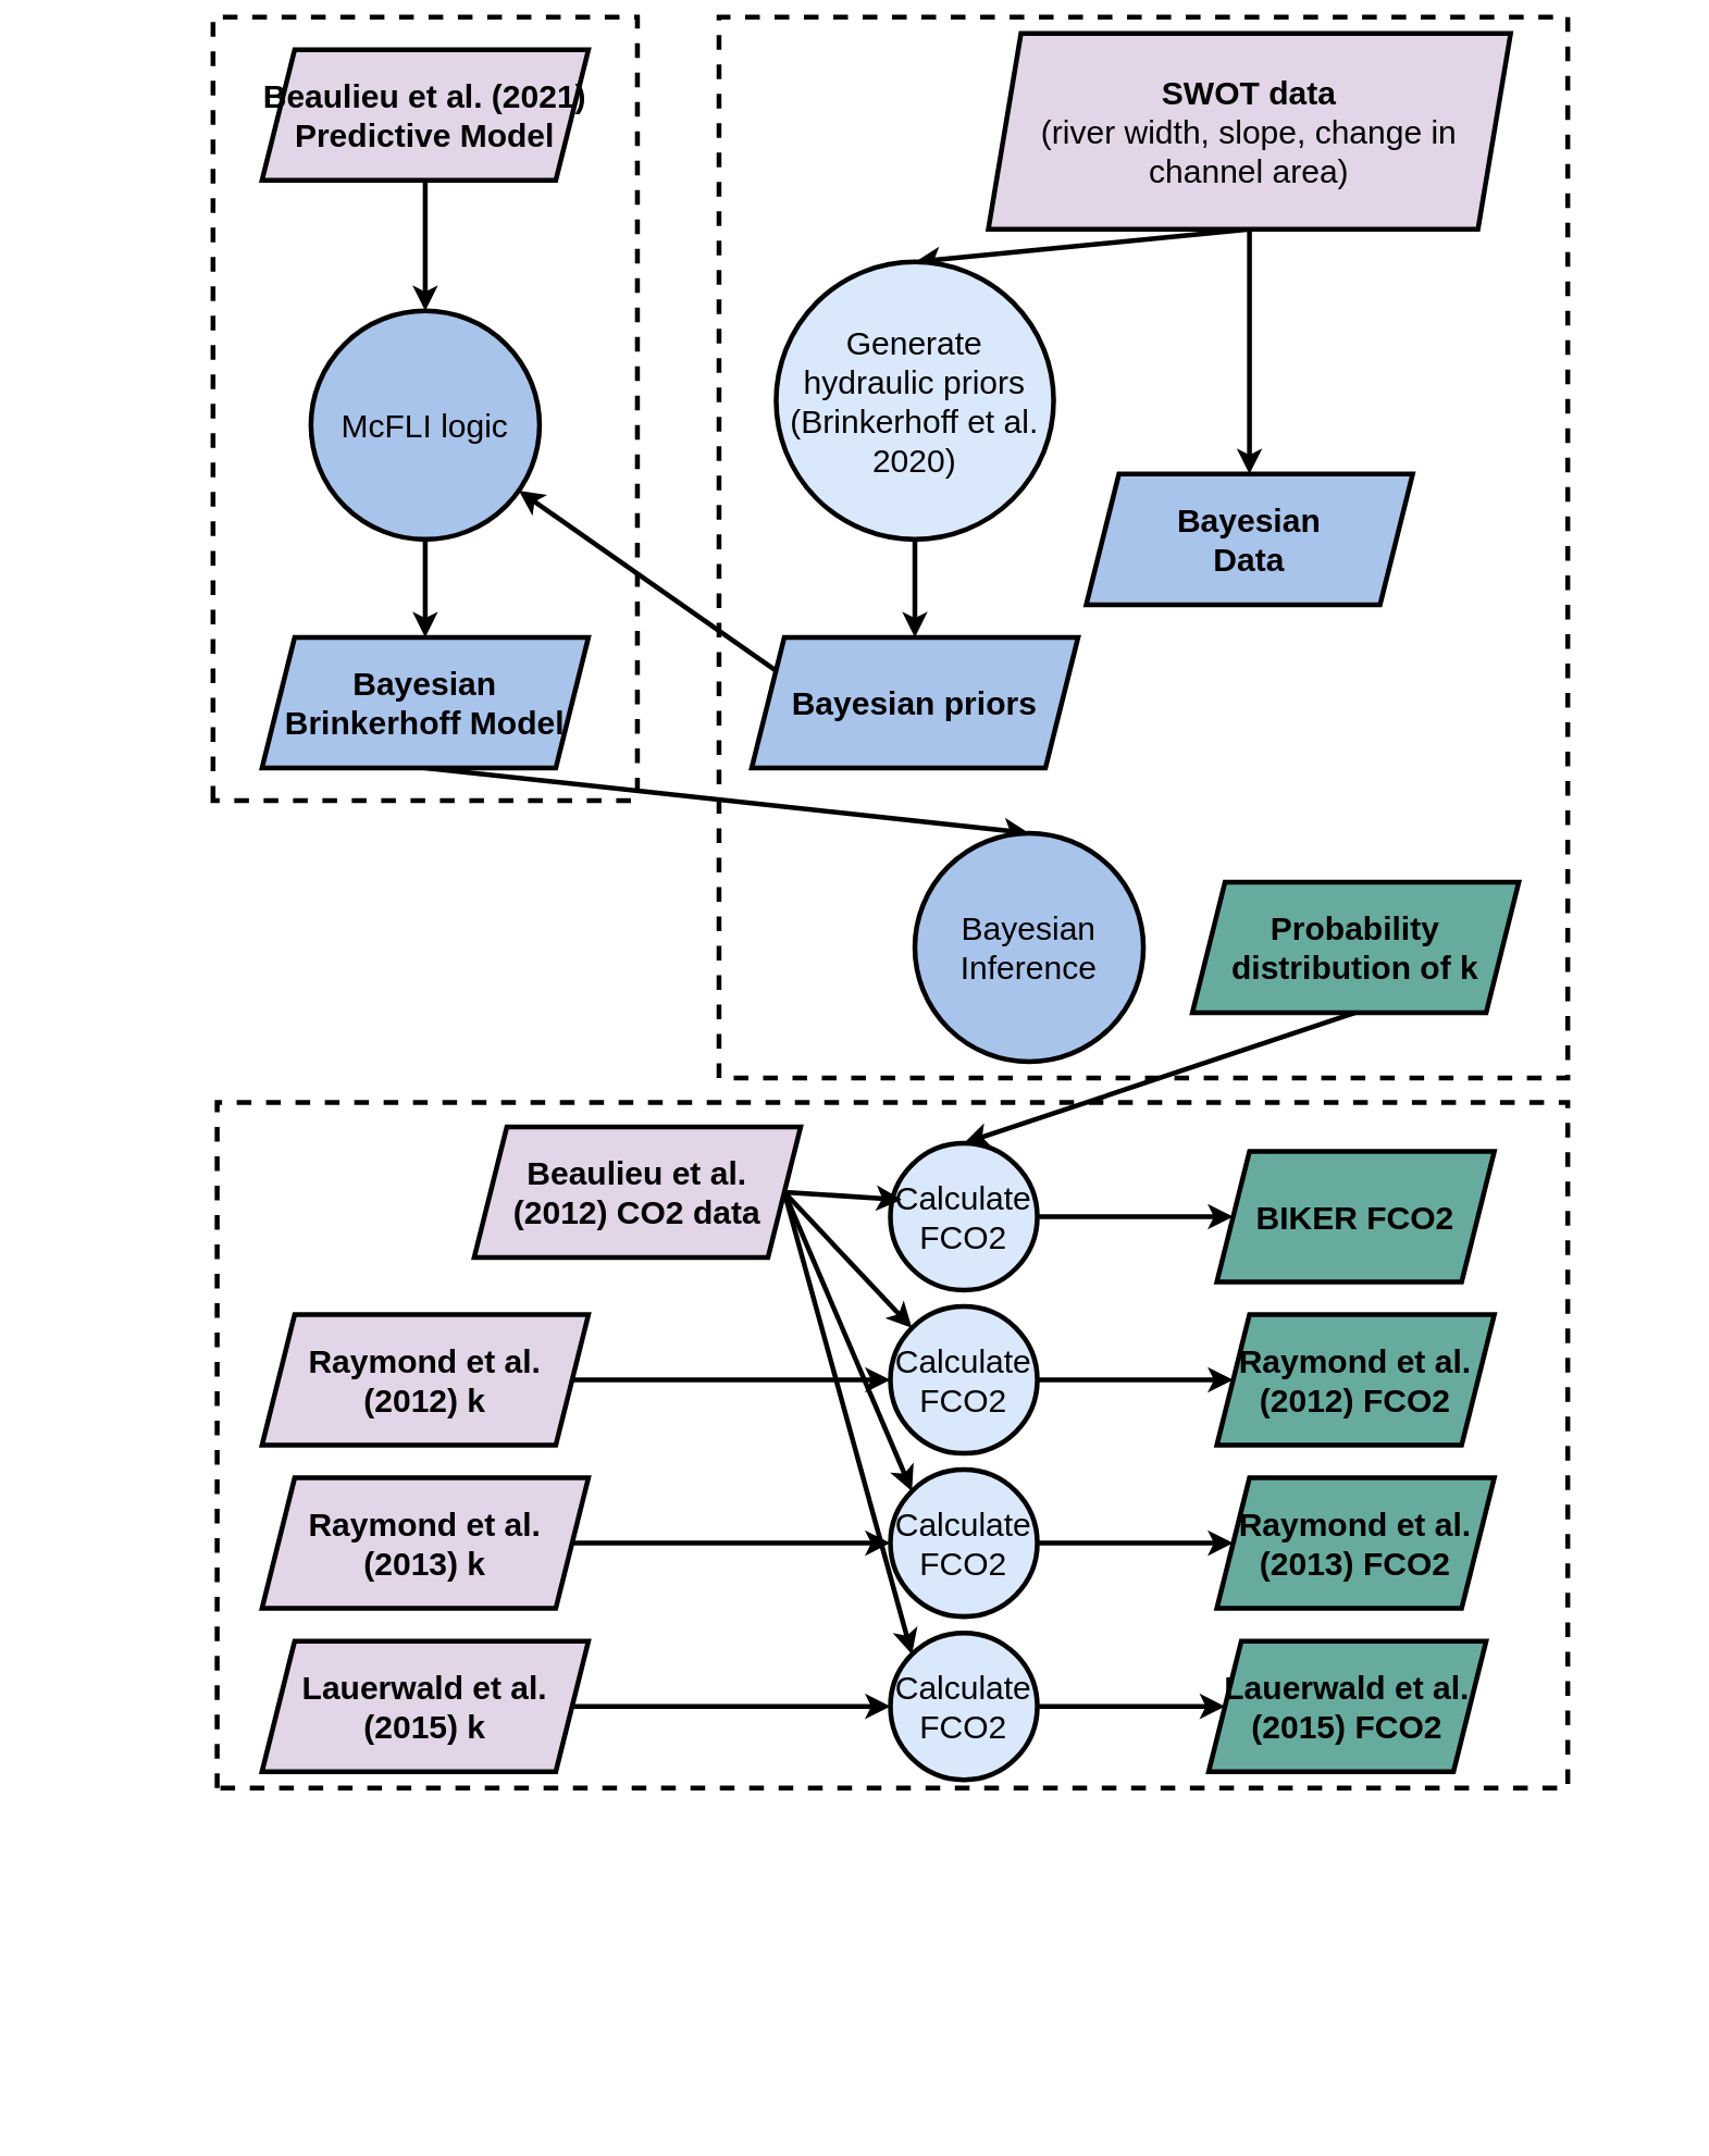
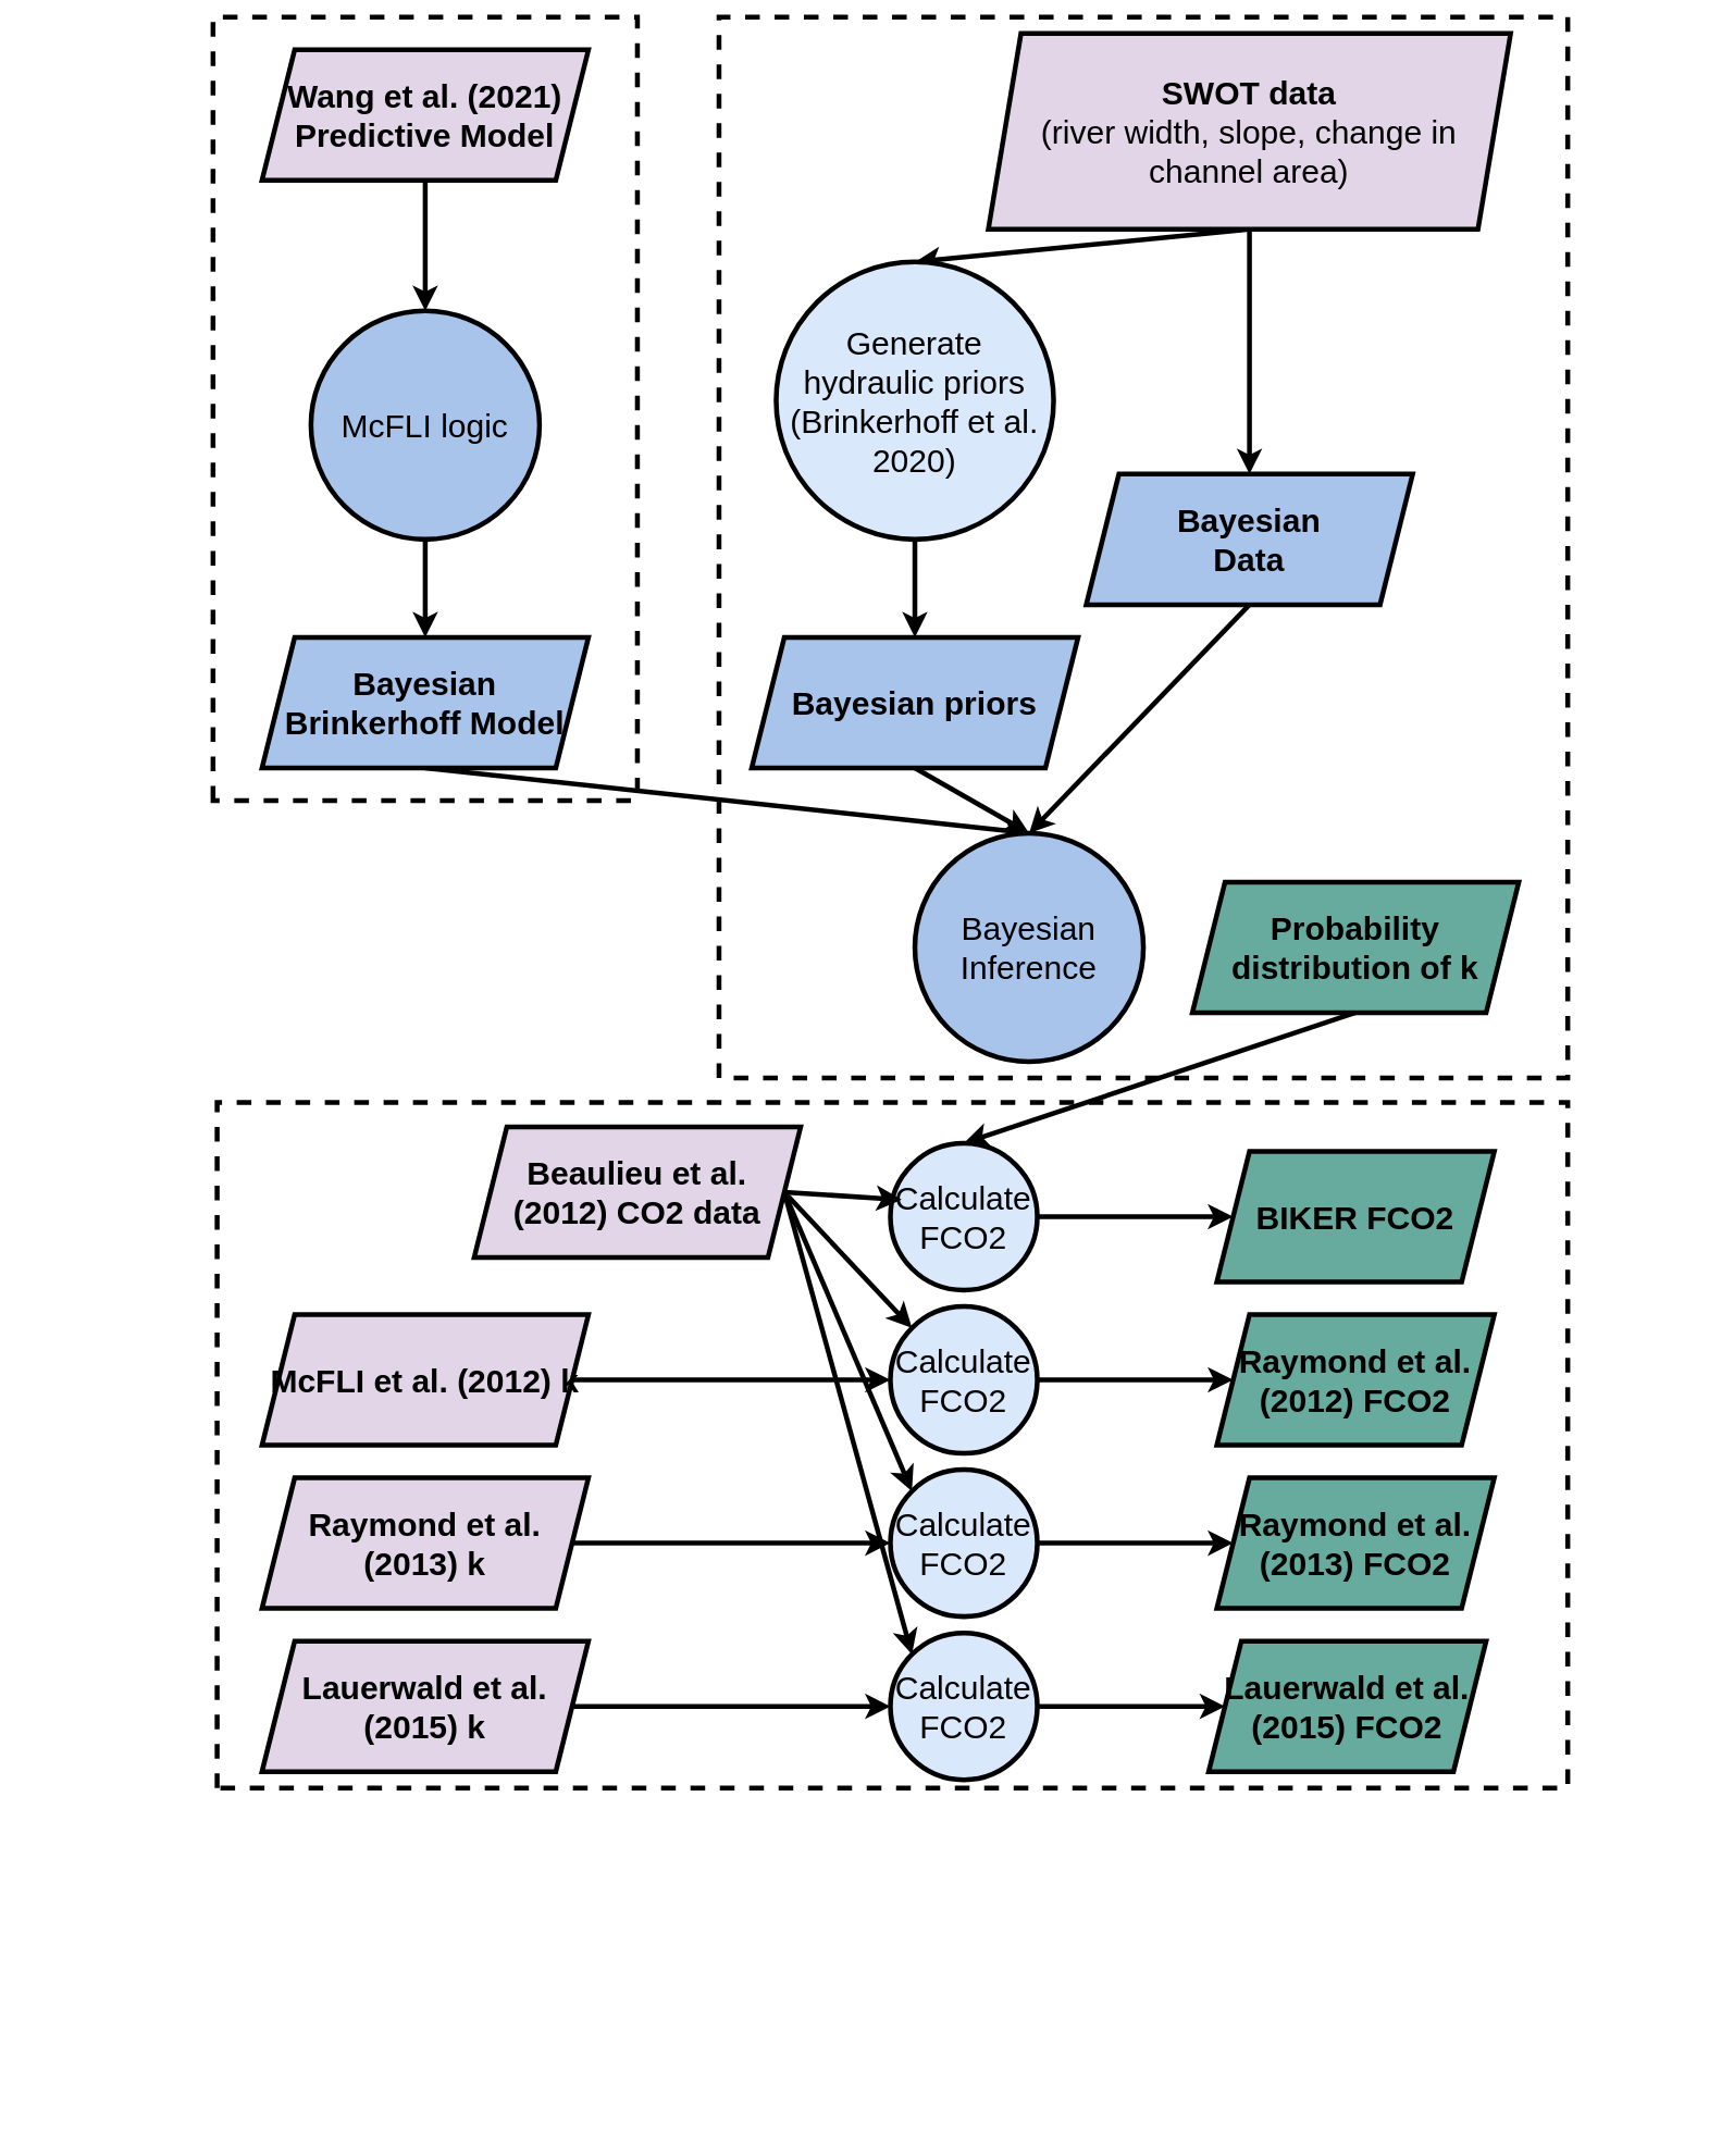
- <mxCell id="6" value="&lt;font style=&quot;font-size: 20px&quot;&gt;&lt;b&gt;Beaulieu et al. (2021)&lt;br&gt;Predictive Model&lt;/b&gt;&lt;/font&gt;" style="shape=parallelogram;perimeter=parallelogramPerimeter;whiteSpace=wrap;html=1;fixedSize=1;fillColor=#e1d5e7;strokeWidth=3;" vertex="1" parent="1"><mxGeometry x="160" y="30" width="200" height="80" as="geometry" /></mxCell>
+ <mxCell id="6" value="&lt;font style=&quot;font-size: 20px&quot;&gt;&lt;b&gt;Wang et al. (2021)&lt;br&gt;Predictive Model&lt;/b&gt;&lt;/font&gt;" style="shape=parallelogram;perimeter=parallelogramPerimeter;whiteSpace=wrap;html=1;fixedSize=1;fillColor=#e1d5e7;strokeWidth=3;" vertex="1" parent="1"><mxGeometry x="160" y="30" width="200" height="80" as="geometry" /></mxCell>
- <mxCell id="18" style="edgeStyle=none;rounded=0;orthogonalLoop=1;jettySize=auto;html=1;exitX=0.5;exitY=1;exitDx=0;exitDy=0;strokeWidth=3;" edge="1" parent="1" source="19" target="10"><mxGeometry relative="1" as="geometry" /></mxCell>
+ <mxCell id="18" style="edgeStyle=none;rounded=0;orthogonalLoop=1;jettySize=auto;html=1;exitX=0.5;exitY=1;exitDx=0;exitDy=0;entryX=0.5;entryY=0;entryDx=0;entryDy=0;strokeWidth=3;" edge="1" parent="1" source="19" target="20"><mxGeometry relative="1" as="geometry" /></mxCell>
+ <mxCell id="16" style="edgeStyle=none;rounded=0;orthogonalLoop=1;jettySize=auto;html=1;exitX=0.5;exitY=1;exitDx=0;exitDy=0;entryX=0.5;entryY=0;entryDx=0;entryDy=0;strokeWidth=3;" edge="1" parent="1" source="17" target="20"><mxGeometry relative="1" as="geometry" /></mxCell>
- <mxCell id="41" value="&lt;span style=&quot;font-size: 20px&quot;&gt;&lt;b&gt;Raymond et al. (2012) k&lt;/b&gt;&lt;/span&gt;" style="shape=parallelogram;perimeter=parallelogramPerimeter;whiteSpace=wrap;html=1;fixedSize=1;fillColor=#e1d5e7;strokeWidth=3;" vertex="1" parent="1"><mxGeometry x="160" y="805" width="200" height="80" as="geometry" /></mxCell>
+ <mxCell id="41" value="&lt;span style=&quot;font-size: 20px&quot;&gt;&lt;b&gt;McFLI et al. (2012) k&lt;/b&gt;&lt;/span&gt;" style="shape=parallelogram;perimeter=parallelogramPerimeter;whiteSpace=wrap;html=1;fixedSize=1;fillColor=#e1d5e7;strokeWidth=3;" vertex="1" parent="1"><mxGeometry x="160" y="805" width="200" height="80" as="geometry" /></mxCell>
